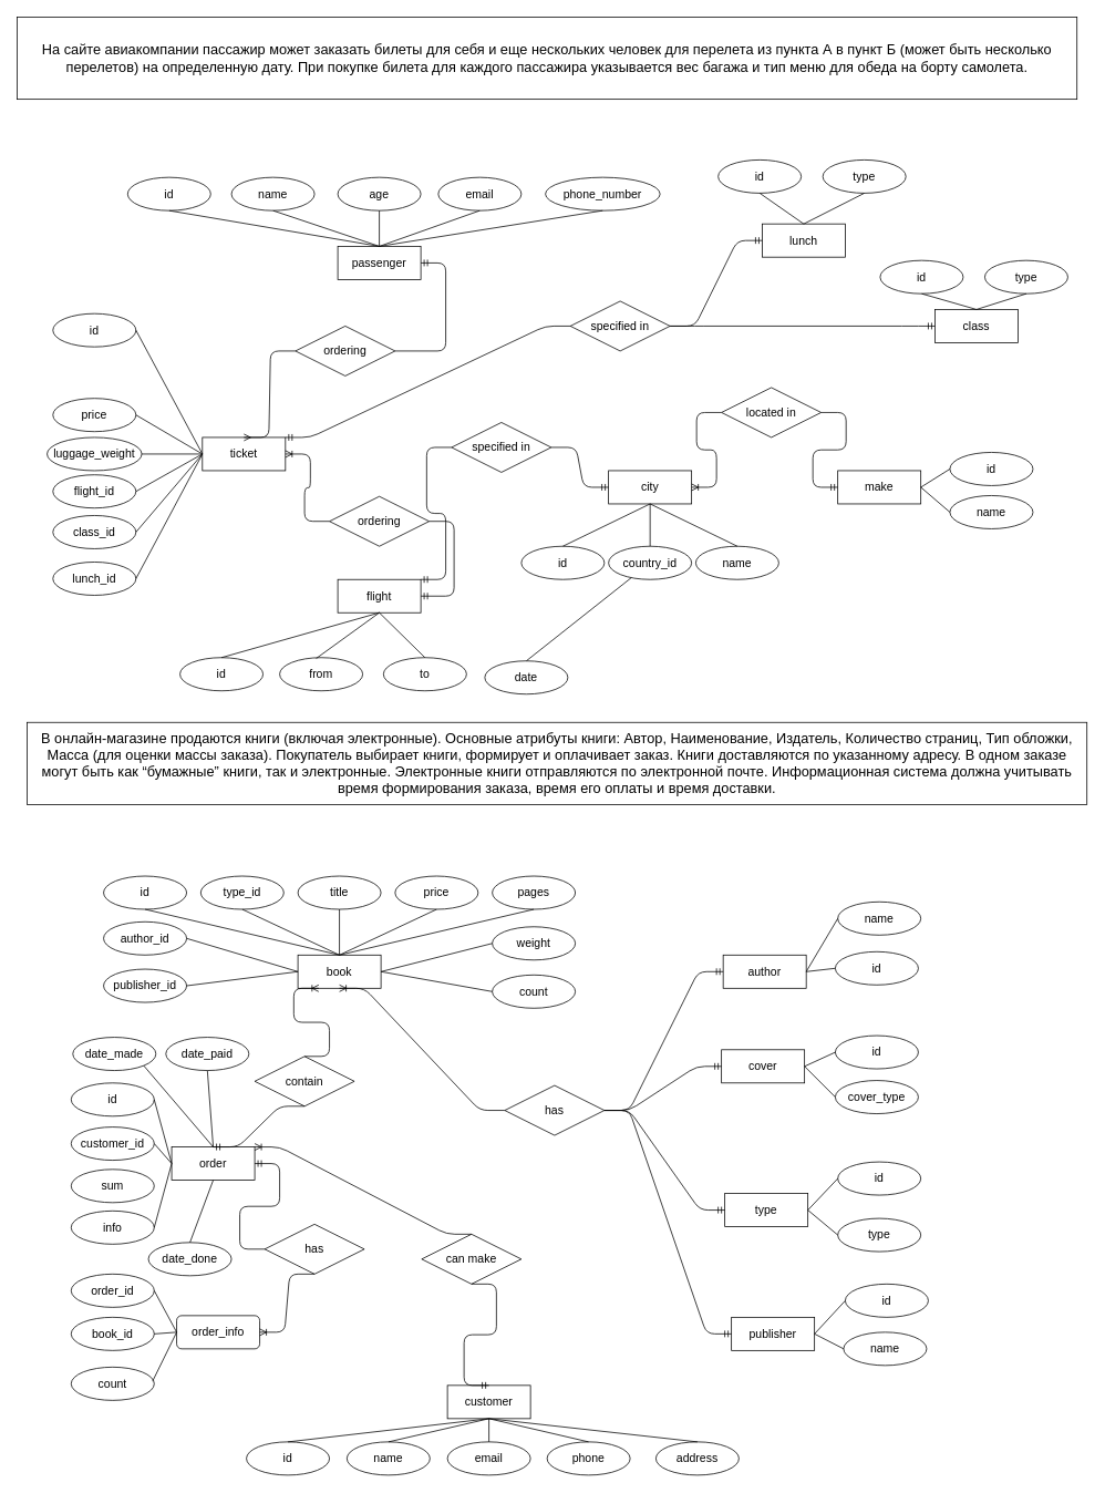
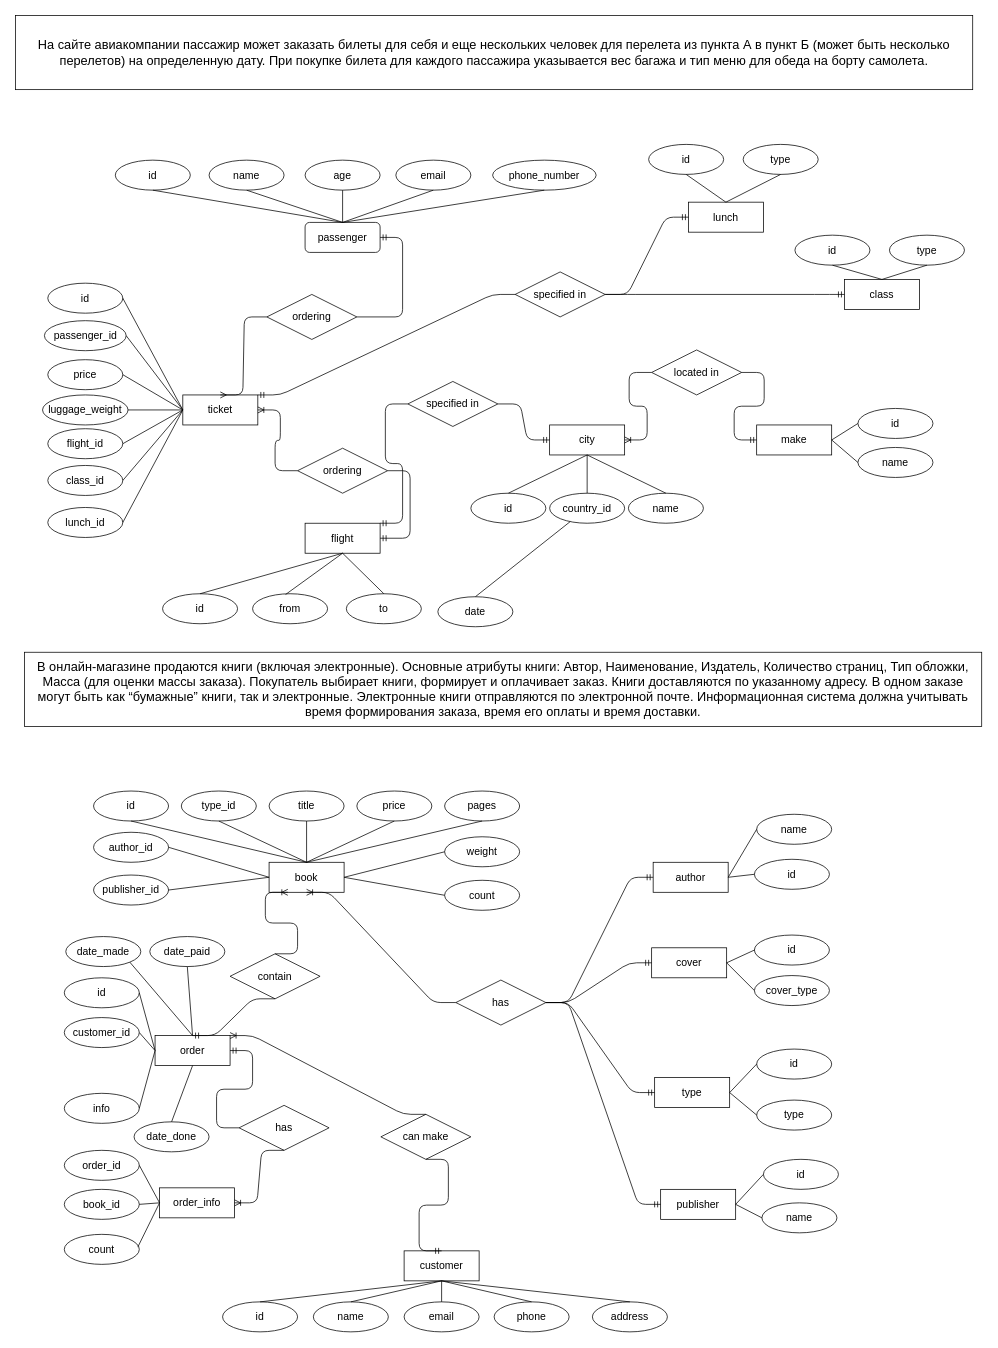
- <mxCell id="3" value="&lt;font style=&quot;font-size: 14px&quot;&gt;passenger&lt;/font&gt;" style="whiteSpace=wrap;html=1;align=center;fontSize=17;" parent="1" vertex="1"><mxGeometry x="406" y="296" width="100" height="40" as="geometry" /></mxCell>
+ <mxCell id="3" value="&lt;font style=&quot;font-size: 14px&quot;&gt;passenger&lt;/font&gt;" style="whiteSpace=wrap;html=1;align=center;fontSize=17;rounded=1;" parent="1" vertex="1"><mxGeometry x="406" y="296" width="100" height="40" as="geometry" /></mxCell>
+ <mxCell id="14" value="passenger_id" style="ellipse;whiteSpace=wrap;html=1;align=center;fontSize=14;" parent="1" vertex="1"><mxGeometry x="58.5" y="427" width="109" height="40" as="geometry" /></mxCell>
+ <mxCell id="50" value="" style="endArrow=none;html=1;fontSize=14;entryX=1;entryY=0.5;entryDx=0;entryDy=0;exitX=0;exitY=0.5;exitDx=0;exitDy=0;" parent="1" source="4" target="14" edge="1"><mxGeometry width="50" height="50" relative="1" as="geometry"><mxPoint x="253" y="556" as="sourcePoint" /><mxPoint x="173" y="509" as="targetPoint" /></mxGeometry></mxCell>
- <mxCell id="107" value="sum" style="ellipse;whiteSpace=wrap;html=1;align=center;fontSize=14;" parent="1" vertex="1"><mxGeometry x="85" y="1407" width="100" height="40" as="geometry" /></mxCell>
- <mxCell id="81" value="&lt;span style=&quot;font-size: 14px&quot;&gt;order_info&lt;br&gt;&lt;/span&gt;" style="whiteSpace=wrap;html=1;align=center;fontSize=17;rounded=1;" parent="1" vertex="1"><mxGeometry x="212" y="1583" width="100" height="40" as="geometry" /></mxCell>
+ <mxCell id="81" value="&lt;span style=&quot;font-size: 14px&quot;&gt;order_info&lt;br&gt;&lt;/span&gt;" style="whiteSpace=wrap;html=1;align=center;fontSize=17;" parent="1" vertex="1"><mxGeometry x="212" y="1583" width="100" height="40" as="geometry" /></mxCell>
